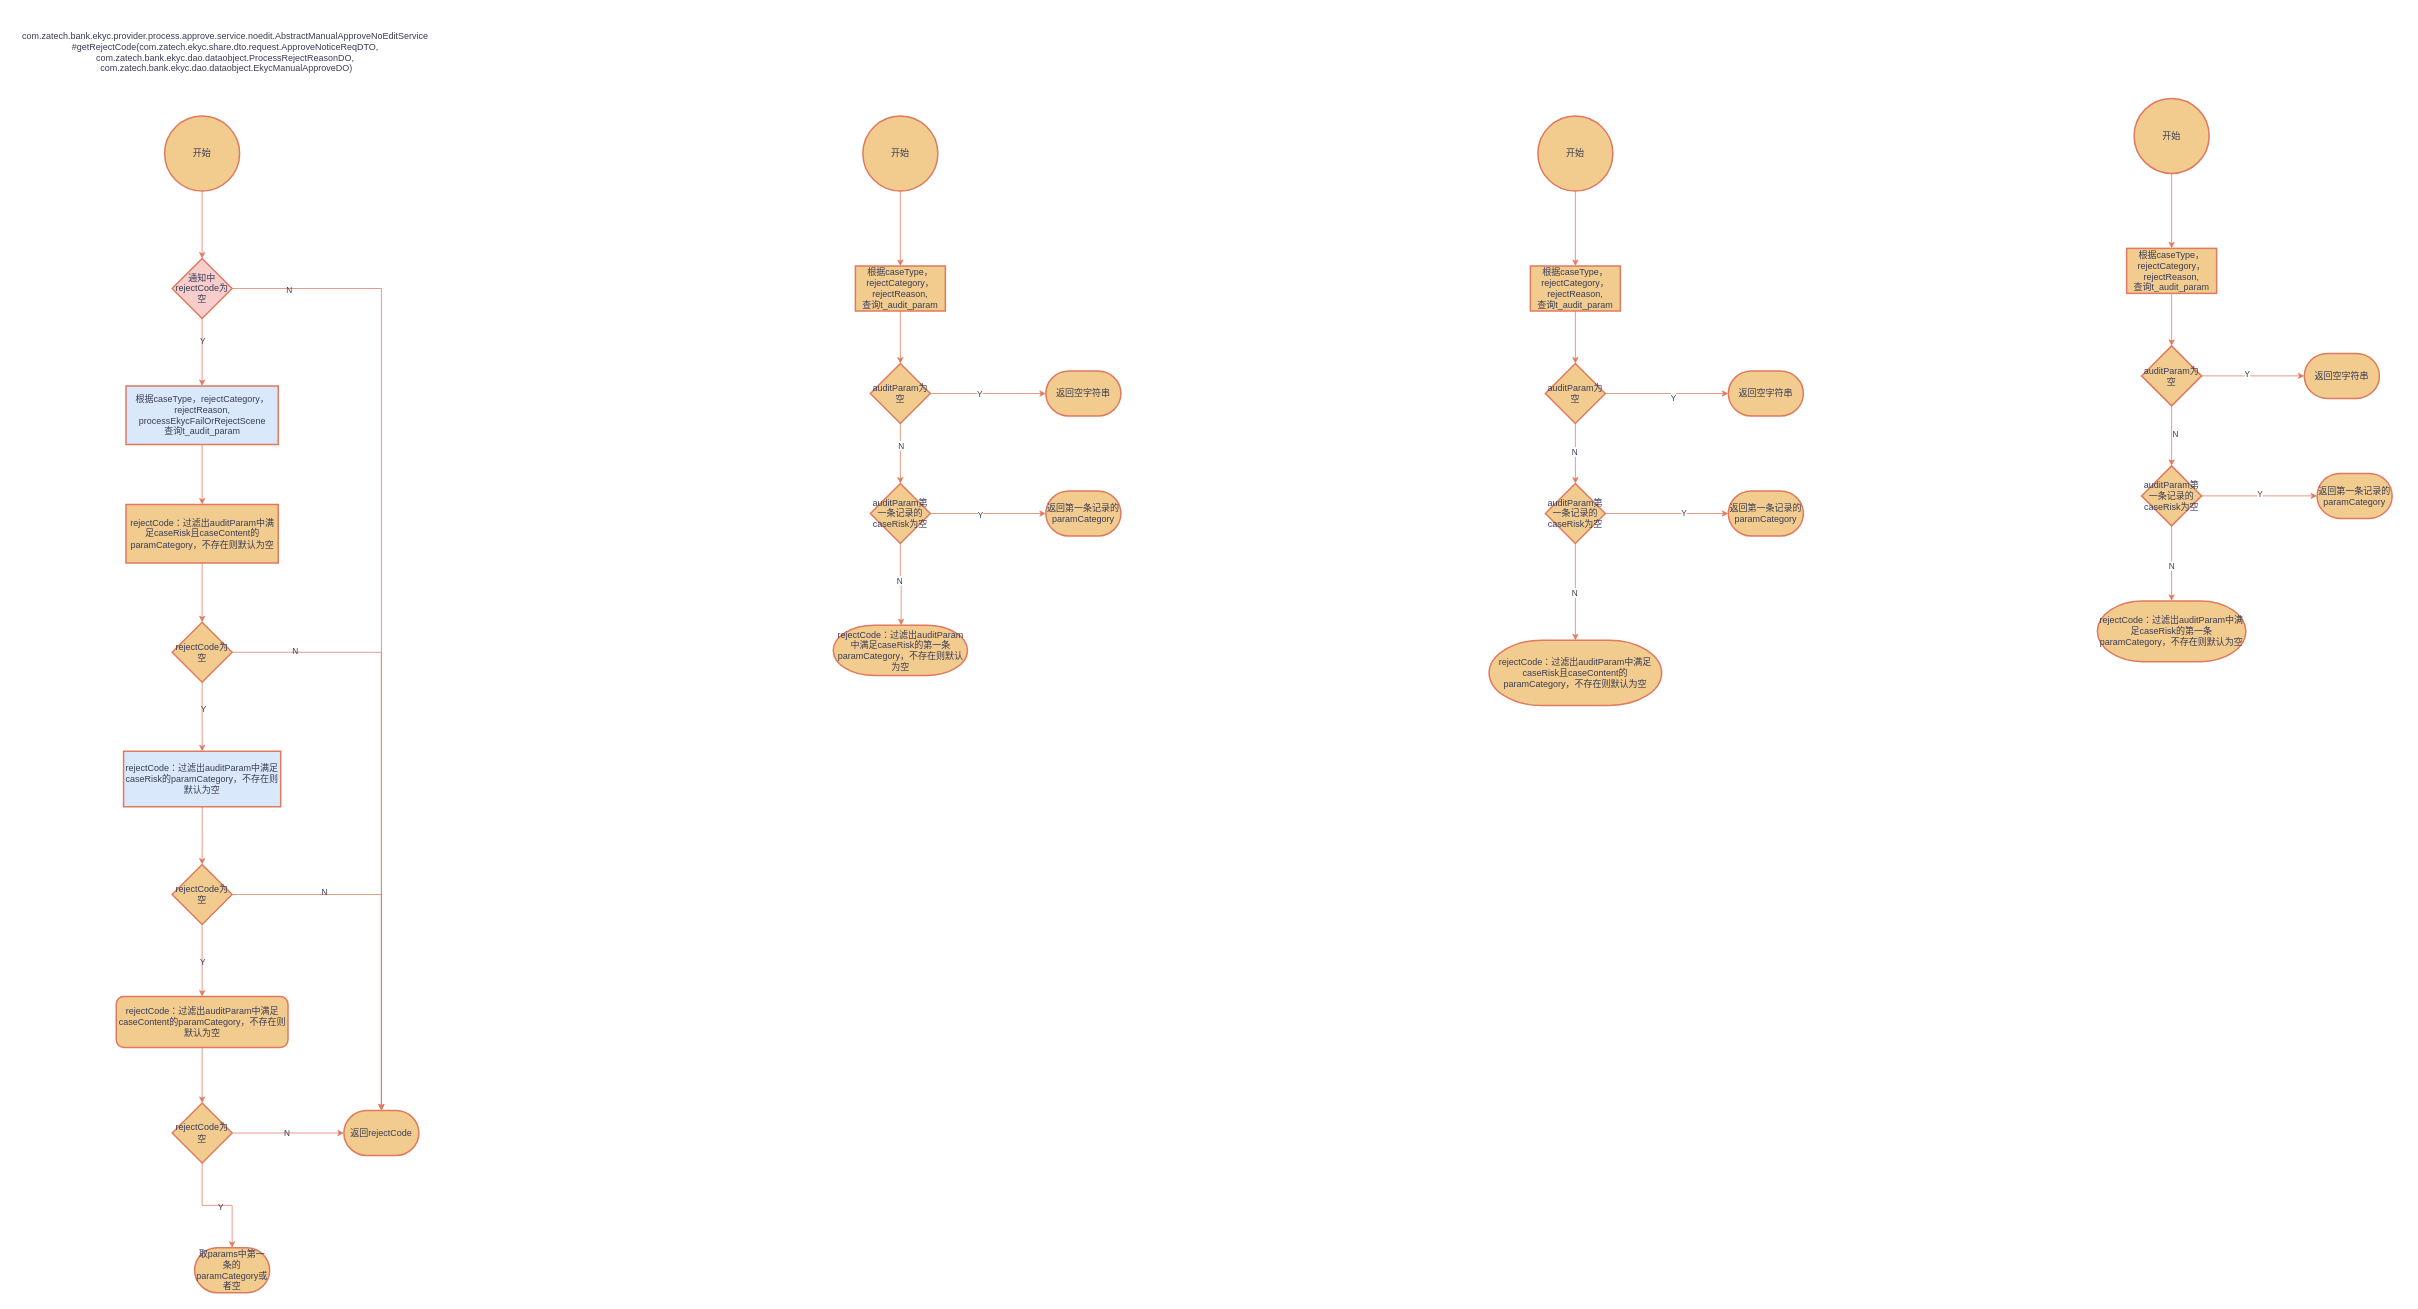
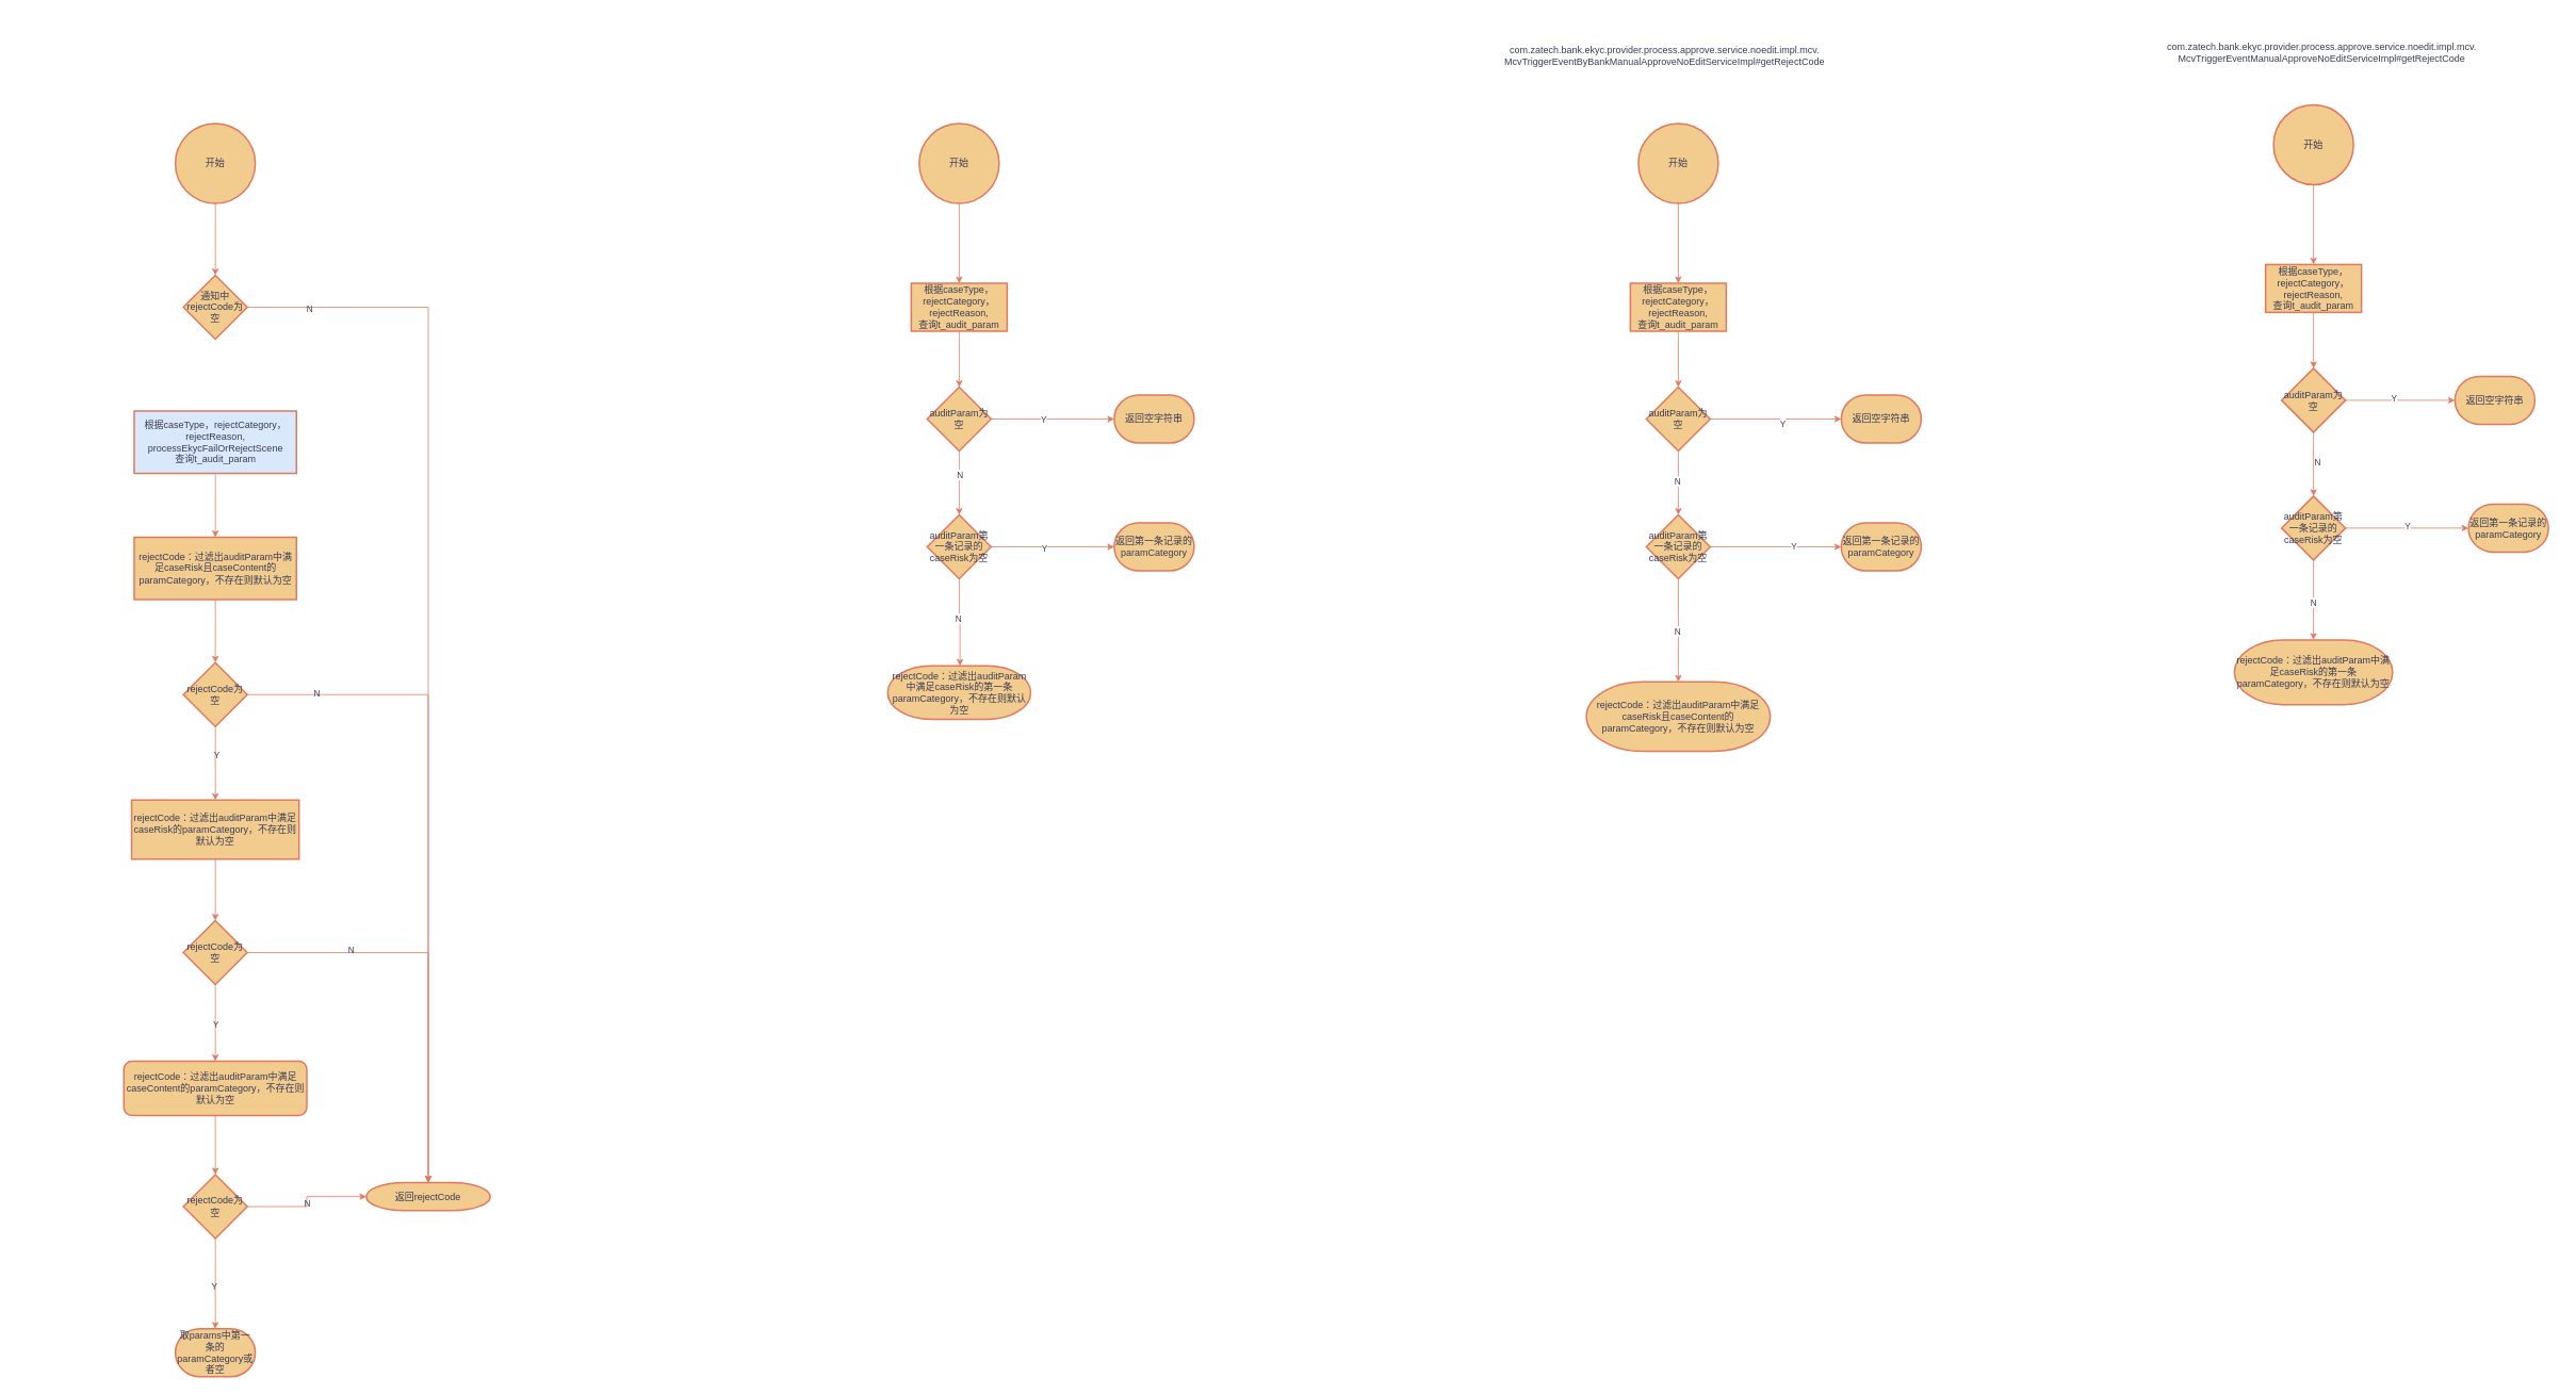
+ <mxCell id="70" value="com.zatech.bank.ekyc.provider.process.approve.service.noedit.impl.mcv.&lt;div&gt;McvTriggerEventManualApproveNoEditServiceImpl#getRejectCode&lt;/div&gt;" style="text;html=1;align=center;verticalAlign=middle;whiteSpace=wrap;rounded=0;fontColor=#393C56;" vertex="1" parent="1"><mxGeometry x="2609" y="32.25" width="593" height="66" as="geometry" /></mxCell>
- <mxCell id="7" value="com.zatech.bank.ekyc.provider.process.approve.service.noedit.AbstractManualApproveNoEditService&lt;div&gt;#getRejectCode(com.zatech.ekyc.share.dto.request.ApproveNoticeReqDTO, com.zatech.bank.ekyc.dao.dataobject.ProcessRejectReasonDO,&lt;/div&gt;&lt;div&gt;&amp;nbsp;com.zatech.bank.ekyc.dao.dataobject.EkycManualApproveDO)&lt;/div&gt;" style="text;html=1;align=center;verticalAlign=middle;whiteSpace=wrap;rounded=0;labelBackgroundColor=none;fontColor=#393C56;" vertex="1" parent="1"><mxGeometry x="20" y="20" width="560" height="97.5" as="geometry" /></mxCell>
+ <mxCell id="52" value="com.zatech.bank.ekyc.provider.process.approve.service.noedit.impl.mcv.&lt;div&gt;McvTriggerEventByBankManualApproveNoEditServiceImpl#getRejectCode&lt;/div&gt;" style="text;html=1;align=center;verticalAlign=middle;whiteSpace=wrap;rounded=0;fontColor=#393C56;" vertex="1" parent="1"><mxGeometry x="1850" y="32.25" width="466" height="73" as="geometry" /></mxCell>
- <mxCell id="6" value="通知中rejectCode为空" style="rhombus;whiteSpace=wrap;html=1;strokeWidth=2;labelBackgroundColor=none;fillColor=#f8cecc;strokeColor=#E07A5F;fontColor=#393C56;" vertex="1" parent="1"><mxGeometry x="229" y="344" width="80" height="80" as="geometry" /></mxCell>
+ <mxCell id="6" value="通知中rejectCode为空" style="rhombus;whiteSpace=wrap;html=1;strokeWidth=2;labelBackgroundColor=none;fillColor=#F2CC8F;strokeColor=#E07A5F;fontColor=#393C56;" vertex="1" parent="1"><mxGeometry x="229" y="344" width="80" height="80" as="geometry" /></mxCell>
- <mxCell id="4" value="" style="edgeStyle=orthogonalEdgeStyle;rounded=0;orthogonalLoop=1;jettySize=auto;html=1;labelBackgroundColor=none;strokeColor=#E07A5F;fontColor=default;" edge="1" parent="1" source="6" target="9"><mxGeometry relative="1" as="geometry" /></mxCell>
- <mxCell id="5" value="Y" style="edgeLabel;html=1;align=center;verticalAlign=middle;resizable=0;points=[];labelBackgroundColor=none;fontColor=#393C56;" vertex="1" connectable="0" parent="4"><mxGeometry x="-0.333" relative="1" as="geometry"><mxPoint as="offset" /></mxGeometry></mxCell>
- <mxCell id="18" value="rejectCode：过滤出auditParam中满足caseRisk的paramCategory，不存在则默认为空" style="whiteSpace=wrap;html=1;strokeWidth=2;labelBackgroundColor=none;fillColor=#dae8fc;strokeColor=#E07A5F;fontColor=#393C56;" vertex="1" parent="1"><mxGeometry x="164.25" y="1001" width="209.5" height="74" as="geometry" /></mxCell>
+ <mxCell id="18" value="rejectCode：过滤出auditParam中满足caseRisk的paramCategory，不存在则默认为空" style="whiteSpace=wrap;html=1;strokeWidth=2;labelBackgroundColor=none;fillColor=#F2CC8F;strokeColor=#E07A5F;fontColor=#393C56;" vertex="1" parent="1"><mxGeometry x="164.25" y="1001" width="209.5" height="74" as="geometry" /></mxCell>
- <mxCell id="32" value="返回rejectCode" style="strokeWidth=2;html=1;shape=mxgraph.flowchart.terminator;whiteSpace=wrap;labelBackgroundColor=none;fillColor=#F2CC8F;strokeColor=#E07A5F;fontColor=#393C56;" vertex="1" parent="1"><mxGeometry x="458" y="1480" width="100" height="60" as="geometry" /></mxCell>
+ <mxCell id="32" value="返回rejectCode" style="strokeWidth=2;html=1;shape=mxgraph.flowchart.terminator;whiteSpace=wrap;labelBackgroundColor=none;fillColor=#F2CC8F;strokeColor=#E07A5F;fontColor=#393C56;" vertex="1" parent="1"><mxGeometry x="458" y="1480" width="155" height="35" as="geometry" /></mxCell>
- <mxCell id="31" value="取params中第一条的paramCategory或者空" style="strokeWidth=2;html=1;shape=mxgraph.flowchart.terminator;whiteSpace=wrap;labelBackgroundColor=none;fillColor=#F2CC8F;strokeColor=#E07A5F;fontColor=#393C56;" vertex="1" parent="1"><mxGeometry x="259" y="1663" width="100" height="60" as="geometry" /></mxCell>
+ <mxCell id="31" value="取params中第一条的paramCategory或者空" style="strokeWidth=2;html=1;shape=mxgraph.flowchart.terminator;whiteSpace=wrap;labelBackgroundColor=none;fillColor=#F2CC8F;strokeColor=#E07A5F;fontColor=#393C56;" vertex="1" parent="1"><mxGeometry x="219" y="1663" width="100" height="60" as="geometry" /></mxCell>
